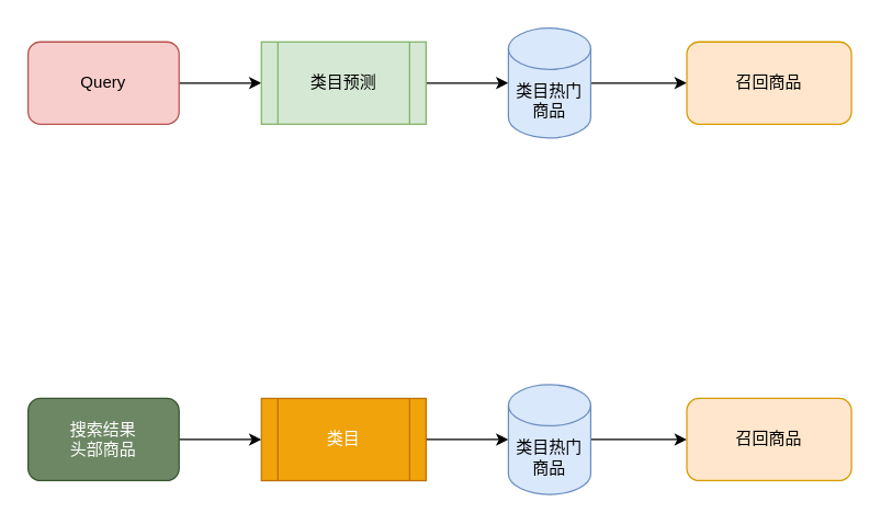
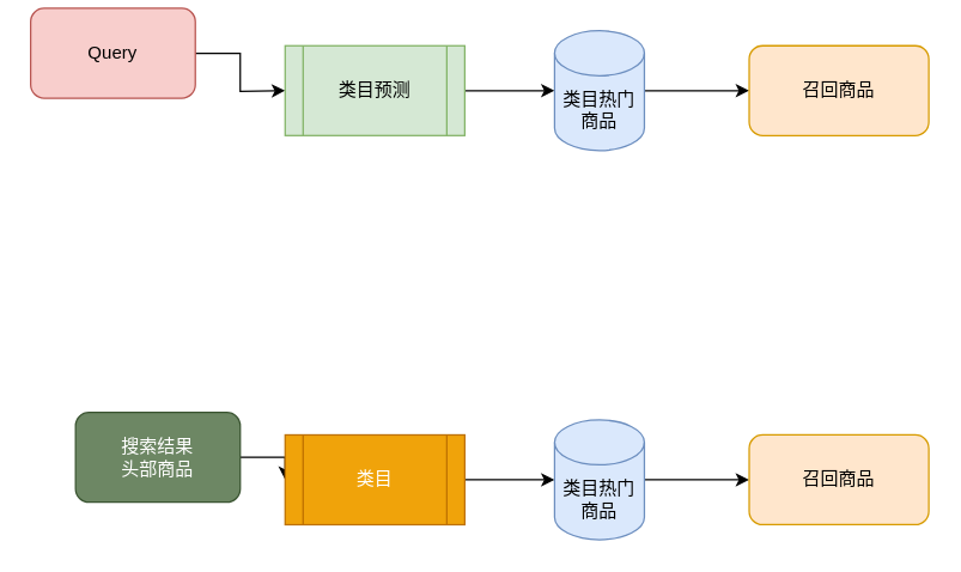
- <mxCell id="3" value="Query" style="rounded=1;whiteSpace=wrap;html=1;fillColor=#f8cecc;strokeColor=#b85450;" vertex="1" parent="1"><mxGeometry x="20" y="30" width="110" height="60" as="geometry" /></mxCell>
+ <mxCell id="3" value="Query" style="rounded=1;whiteSpace=wrap;html=1;fillColor=#f8cecc;strokeColor=#b85450;" vertex="1" parent="1"><mxGeometry x="20" y="5" width="110" height="60" as="geometry" /></mxCell>
- <mxCell id="10" value="搜索结果&lt;br&gt;头部商品" style="rounded=1;whiteSpace=wrap;html=1;fillColor=#6d8764;strokeColor=#3A5431;fontColor=#ffffff;" vertex="1" parent="1"><mxGeometry x="20" y="290" width="110" height="60" as="geometry" /></mxCell>
+ <mxCell id="10" value="搜索结果&lt;br&gt;头部商品" style="rounded=1;whiteSpace=wrap;html=1;fillColor=#6d8764;strokeColor=#3A5431;fontColor=#ffffff;" vertex="1" parent="1"><mxGeometry x="50" y="275" width="110" height="60" as="geometry" /></mxCell>
